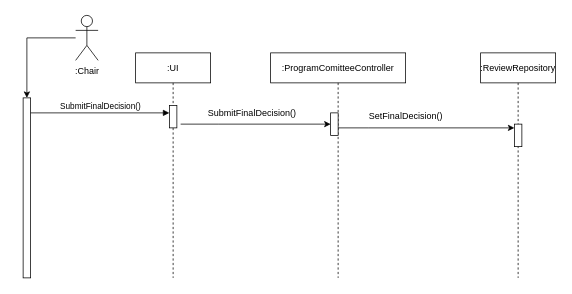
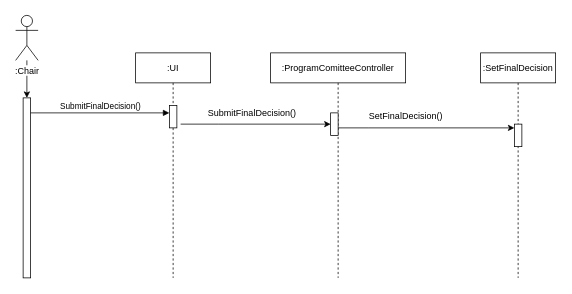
- <mxCell id="8" value=":Chair" style="shape=umlActor;verticalLabelPosition=bottom;labelBackgroundColor=#ffffff;verticalAlign=top;html=1;" parent="1" vertex="1"><mxGeometry x="100" y="20" width="30" height="60" as="geometry" /></mxCell>
+ <mxCell id="8" value=":Chair" style="shape=umlActor;verticalLabelPosition=bottom;labelBackgroundColor=#ffffff;verticalAlign=top;html=1;" parent="1" vertex="1"><mxGeometry x="20" y="20" width="30" height="60" as="geometry" /></mxCell>
- <mxCell id="2" value=":ReviewRepository&lt;br&gt;" style="shape=umlLifeline;perimeter=lifelinePerimeter;whiteSpace=wrap;html=1;container=1;collapsible=0;recursiveResize=0;outlineConnect=0;" parent="1" vertex="1"><mxGeometry x="640" y="70" width="100" height="300" as="geometry" /></mxCell>
+ <mxCell id="2" value=":SetFinalDecision&lt;br&gt;" style="shape=umlLifeline;perimeter=lifelinePerimeter;whiteSpace=wrap;html=1;container=1;collapsible=0;recursiveResize=0;outlineConnect=0;" parent="1" vertex="1"><mxGeometry x="640" y="70" width="100" height="300" as="geometry" /></mxCell>
